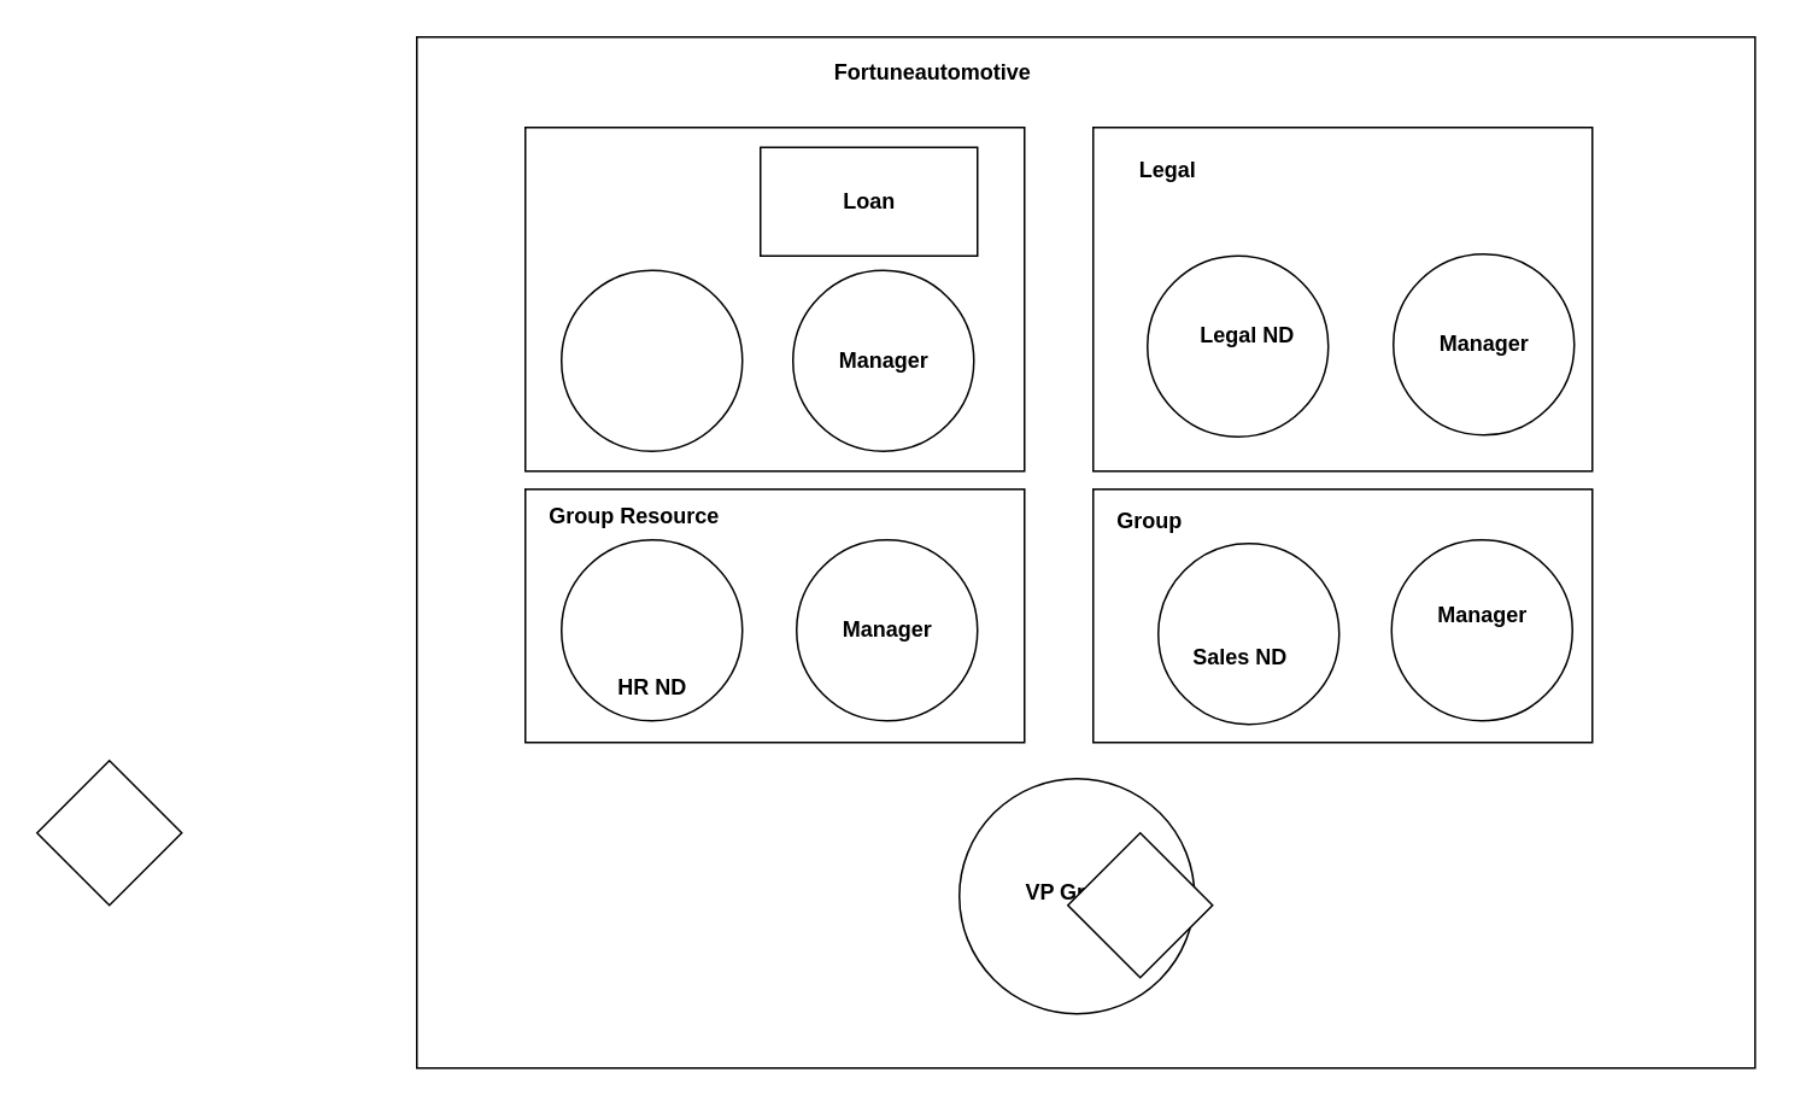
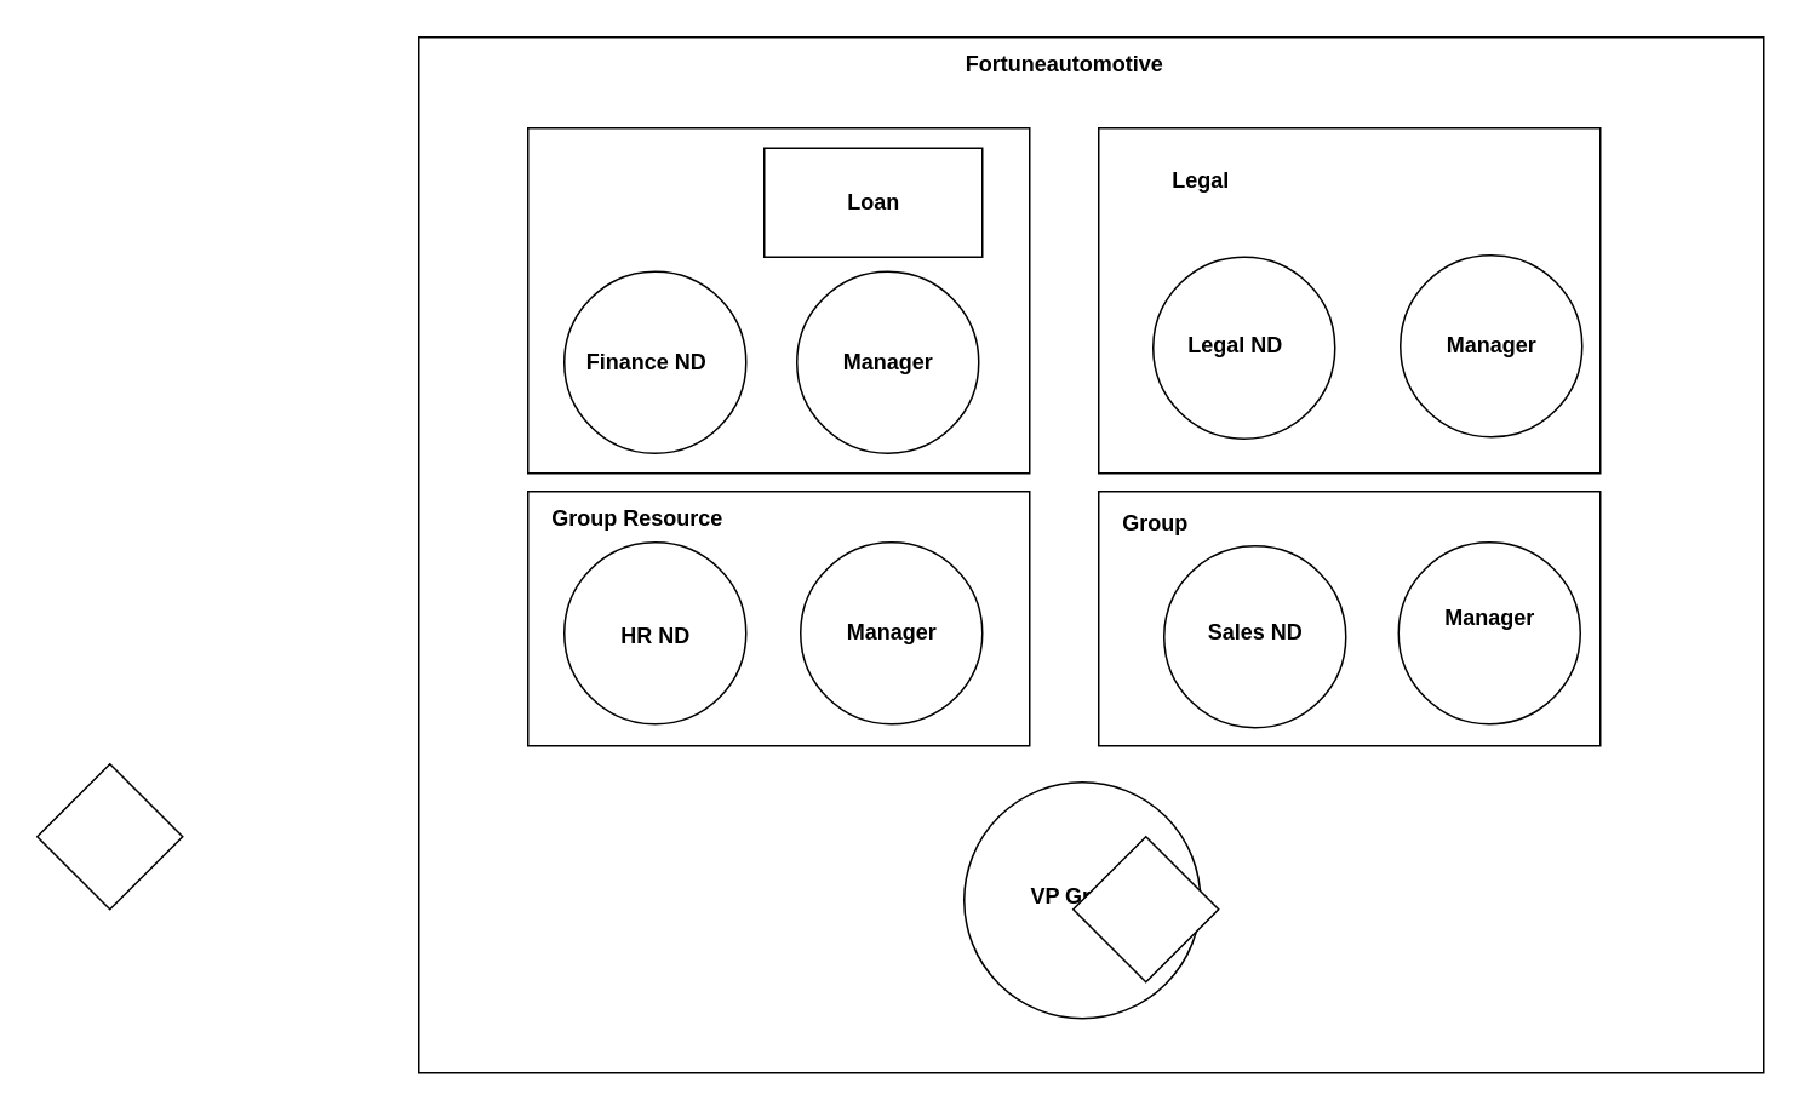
- <mxCell id="7" value="&lt;b&gt;Fortuneautomotive&lt;/b&gt;" style="text;html=1;align=center;verticalAlign=middle;resizable=0;points=[];autosize=1;strokeColor=none;fillColor=none;" parent="1" vertex="1"><mxGeometry x="450" y="25" width="130" height="30" as="geometry" /></mxCell>
+ <mxCell id="7" value="&lt;b&gt;Fortuneautomotive&lt;/b&gt;" style="text;html=1;align=center;verticalAlign=middle;resizable=0;points=[];autosize=1;strokeColor=none;fillColor=none;" parent="1" vertex="1"><mxGeometry x="520" y="20" width="130" height="30" as="geometry" /></mxCell>
- <mxCell id="9" value="&lt;b&gt;Legal&lt;br&gt;&lt;br&gt;&lt;/b&gt;" style="text;html=1;align=center;verticalAlign=middle;resizable=0;points=[];autosize=1;strokeColor=none;fillColor=none;" parent="1" vertex="1"><mxGeometry x="620" y="81" width="50" height="40" as="geometry" /></mxCell>
+ <mxCell id="9" value="&lt;b&gt;Legal&lt;br&gt;&lt;br&gt;&lt;/b&gt;" style="text;html=1;align=center;verticalAlign=middle;resizable=0;points=[];autosize=1;strokeColor=none;fillColor=none;" parent="1" vertex="1"><mxGeometry x="635" y="86" width="50" height="40" as="geometry" /></mxCell>
- <mxCell id="24" value="&lt;b style=&quot;border-color: var(--border-color);&quot;&gt;Legal ND&lt;/b&gt;" style="text;html=1;align=center;verticalAlign=middle;resizable=0;points=[];autosize=1;strokeColor=none;fillColor=none;" parent="1" vertex="1"><mxGeometry x="649" y="170" width="80" height="30" as="geometry" /></mxCell>
+ <mxCell id="24" value="&lt;b style=&quot;border-color: var(--border-color);&quot;&gt;Legal ND&lt;/b&gt;" style="text;html=1;align=center;verticalAlign=middle;resizable=0;points=[];autosize=1;strokeColor=none;fillColor=none;" parent="1" vertex="1"><mxGeometry x="639" y="175" width="80" height="30" as="geometry" /></mxCell>
+ <mxCell id="21" value="&lt;b style=&quot;border-color: var(--border-color);&quot;&gt;Finance ND&lt;/b&gt;" style="text;html=1;align=center;verticalAlign=middle;resizable=0;points=[];autosize=1;strokeColor=none;fillColor=none;" parent="1" vertex="1"><mxGeometry x="310" y="184" width="90" height="30" as="geometry" /></mxCell>
- <mxCell id="23" value="&lt;b style=&quot;border-color: var(--border-color);&quot;&gt;Sales ND&lt;/b&gt;" style="text;html=1;align=center;verticalAlign=middle;resizable=0;points=[];autosize=1;strokeColor=none;fillColor=none;" parent="1" vertex="1"><mxGeometry x="645" y="348" width="80" height="30" as="geometry" /></mxCell>
+ <mxCell id="23" value="&lt;b style=&quot;border-color: var(--border-color);&quot;&gt;Sales ND&lt;/b&gt;" style="text;html=1;align=center;verticalAlign=middle;resizable=0;points=[];autosize=1;strokeColor=none;fillColor=none;" parent="1" vertex="1"><mxGeometry x="650" y="333" width="80" height="30" as="geometry" /></mxCell>
- <mxCell id="22" value="&lt;b style=&quot;border-color: var(--border-color);&quot;&gt;HR ND&lt;/b&gt;" style="text;html=1;align=center;verticalAlign=middle;resizable=0;points=[];autosize=1;strokeColor=none;fillColor=none;" parent="1" vertex="1"><mxGeometry x="330" y="365" width="60" height="30" as="geometry" /></mxCell>
+ <mxCell id="22" value="&lt;b style=&quot;border-color: var(--border-color);&quot;&gt;HR ND&lt;/b&gt;" style="text;html=1;align=center;verticalAlign=middle;resizable=0;points=[];autosize=1;strokeColor=none;fillColor=none;" parent="1" vertex="1"><mxGeometry x="330" y="335" width="60" height="30" as="geometry" /></mxCell>
